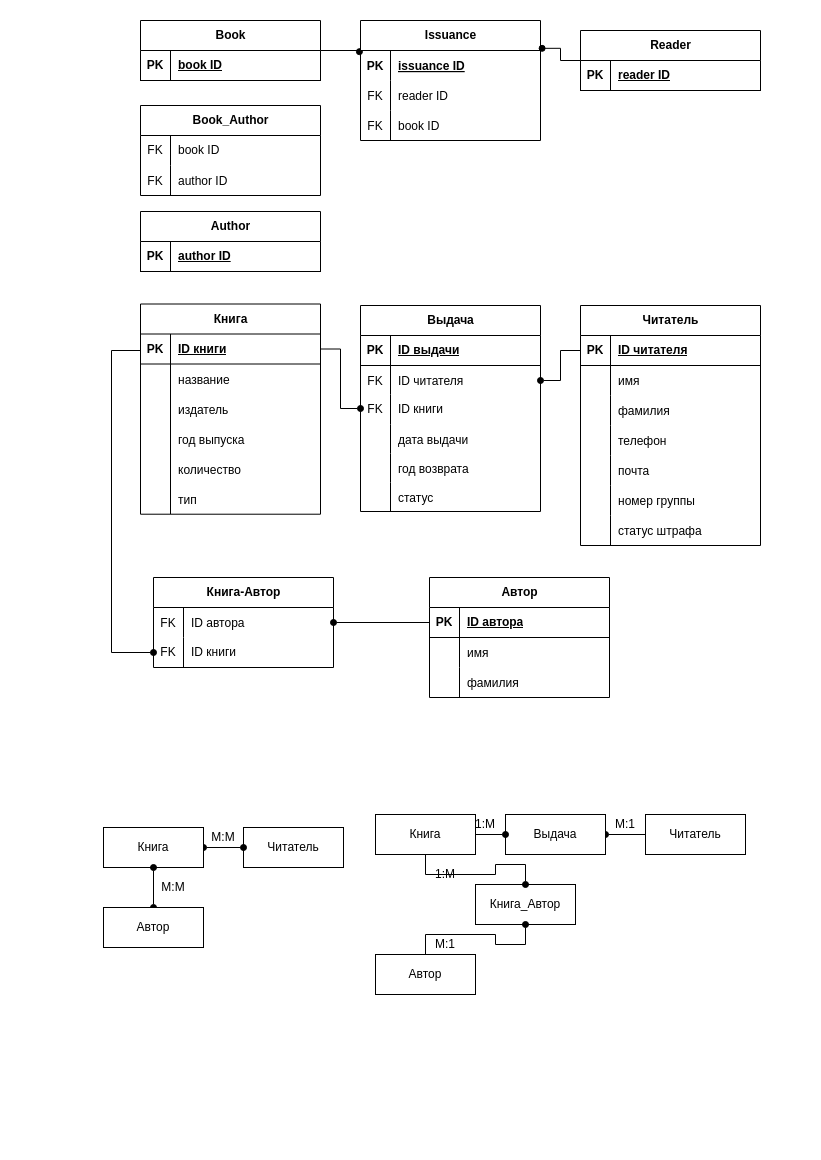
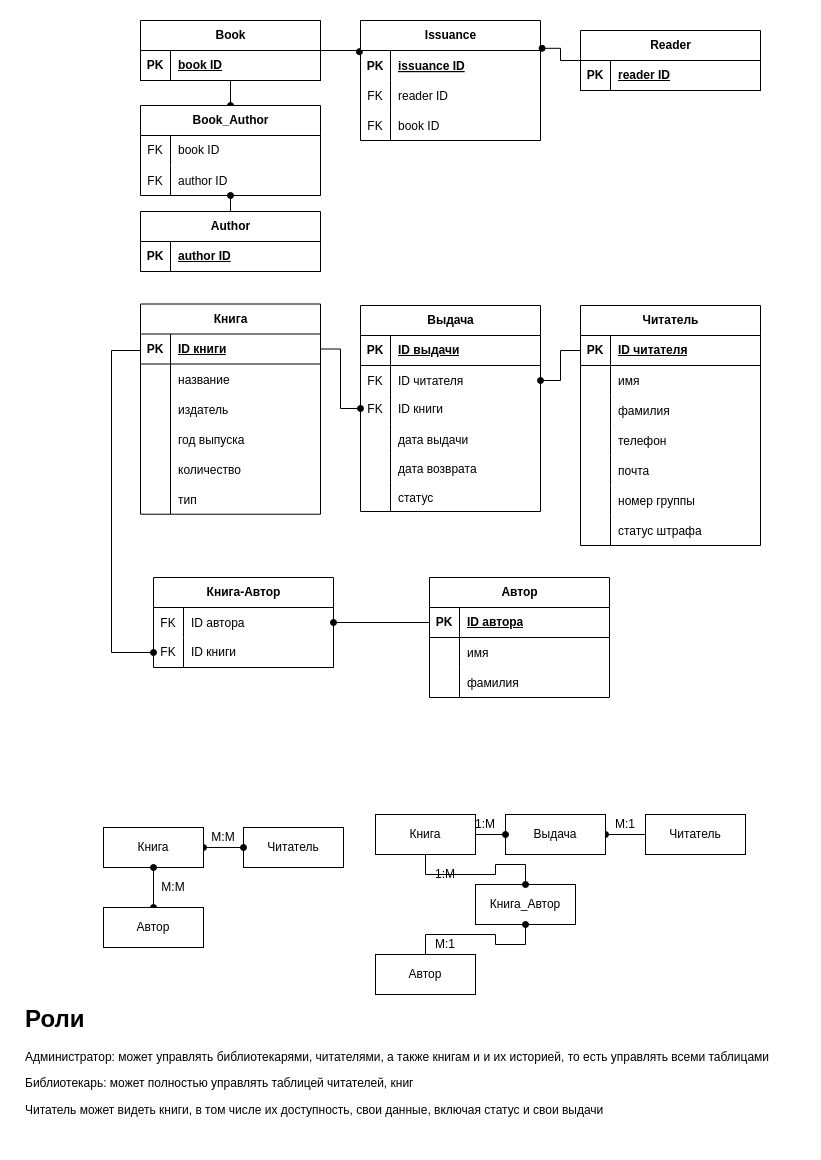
+ <mxCell id="17" style="edgeStyle=orthogonalEdgeStyle;rounded=0;orthogonalLoop=1;jettySize=auto;html=1;exitX=0.5;exitY=0;exitDx=0;exitDy=0;endArrow=none;endFill=0;startArrow=oval;startFill=1;" parent="1" source="18" target="4" edge="1"><mxGeometry relative="1" as="geometry" /></mxCell>
+ <mxCell id="12" style="edgeStyle=orthogonalEdgeStyle;rounded=0;orthogonalLoop=1;jettySize=auto;html=1;exitX=0.5;exitY=0;exitDx=0;exitDy=0;entryX=0.5;entryY=1;entryDx=0;entryDy=0;endArrow=oval;endFill=1;" parent="1" source="13" target="18" edge="1"><mxGeometry relative="1" as="geometry" /></mxCell>
- <mxCell id="111" value="год возврата" style="shape=partialRectangle;connectable=0;fillColor=none;top=0;left=0;bottom=0;right=0;align=left;spacingLeft=6;overflow=hidden;" parent="109" vertex="1"><mxGeometry x="30" width="150" height="29" as="geometry"><mxRectangle width="150" height="29" as="alternateBounds" /></mxGeometry></mxCell>
+ <mxCell id="111" value="дата возврата" style="shape=partialRectangle;connectable=0;fillColor=none;top=0;left=0;bottom=0;right=0;align=left;spacingLeft=6;overflow=hidden;" parent="109" vertex="1"><mxGeometry x="30" width="150" height="29" as="geometry"><mxRectangle width="150" height="29" as="alternateBounds" /></mxGeometry></mxCell>
+ <mxCell id="2" value="&lt;h1&gt;Роли&lt;/h1&gt;&lt;p&gt;Администратор: может управлять библиотекарями, читателями, а также книгам и и их историей, то есть управлять всеми таблицами&lt;/p&gt;&lt;p&gt;Библиотекарь: может полностью управлять таблицей читателей, книг&lt;/p&gt;&lt;p&gt;Читатель может видеть книги, в том числе их доступность, свои данные, включая статус и свои выдачи&lt;/p&gt;" style="text;html=1;strokeColor=none;fillColor=none;spacing=5;spacingTop=-20;whiteSpace=wrap;overflow=hidden;rounded=0;" parent="1" vertex="1"><mxGeometry x="20" y="999" width="779" height="139" as="geometry" /></mxCell>
